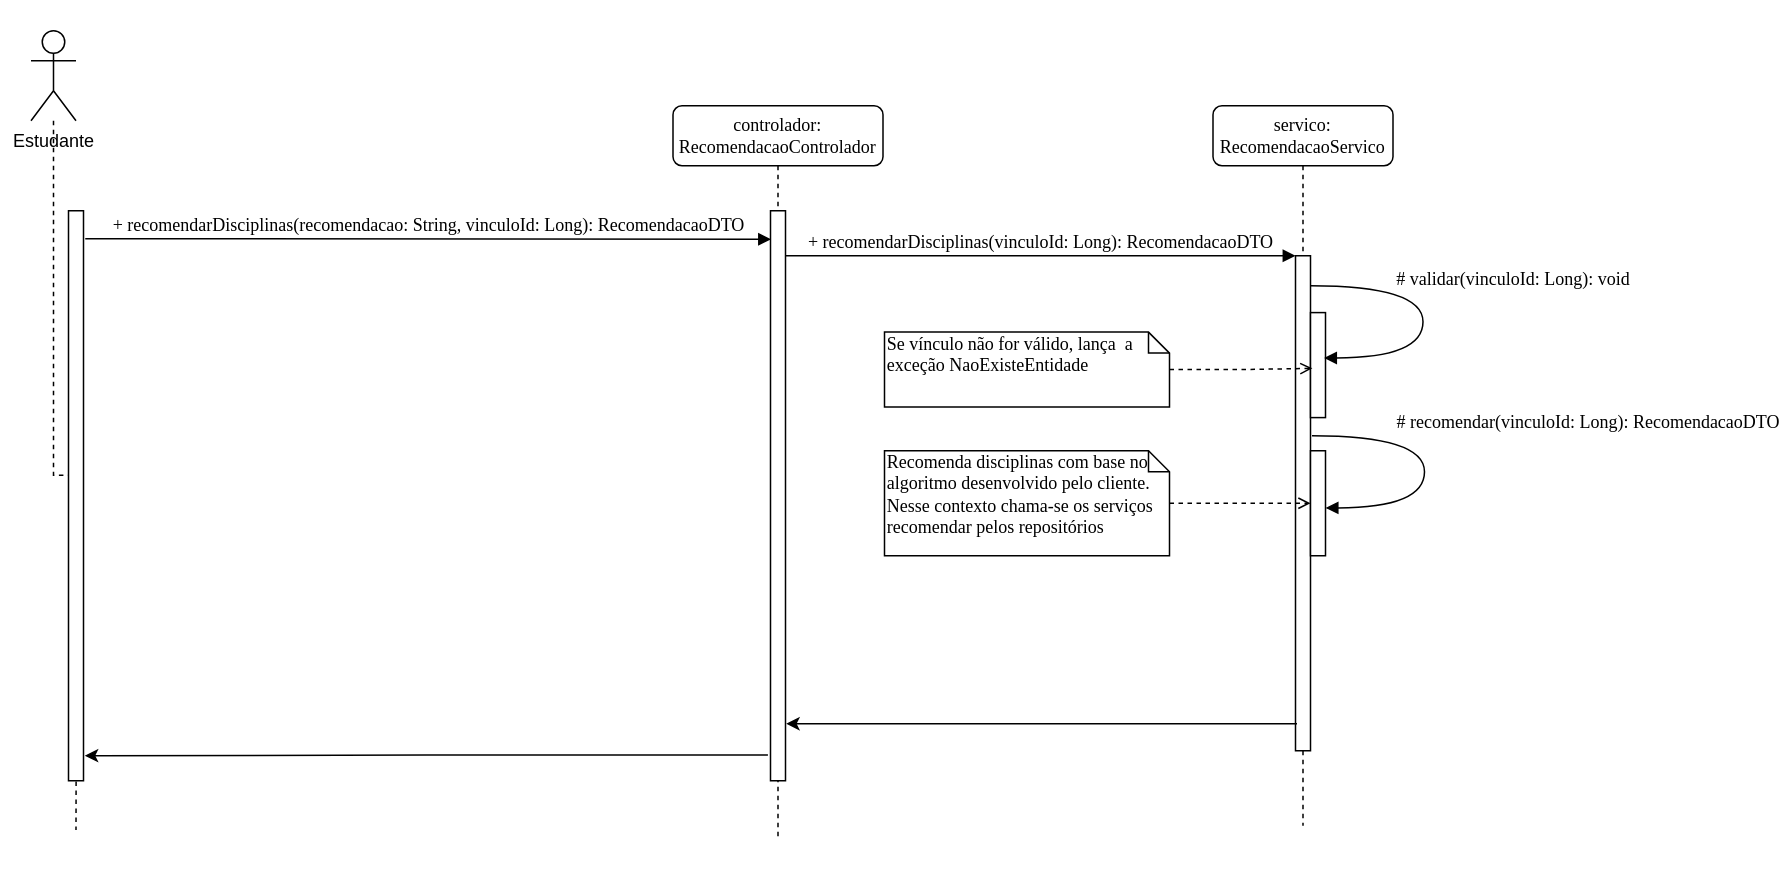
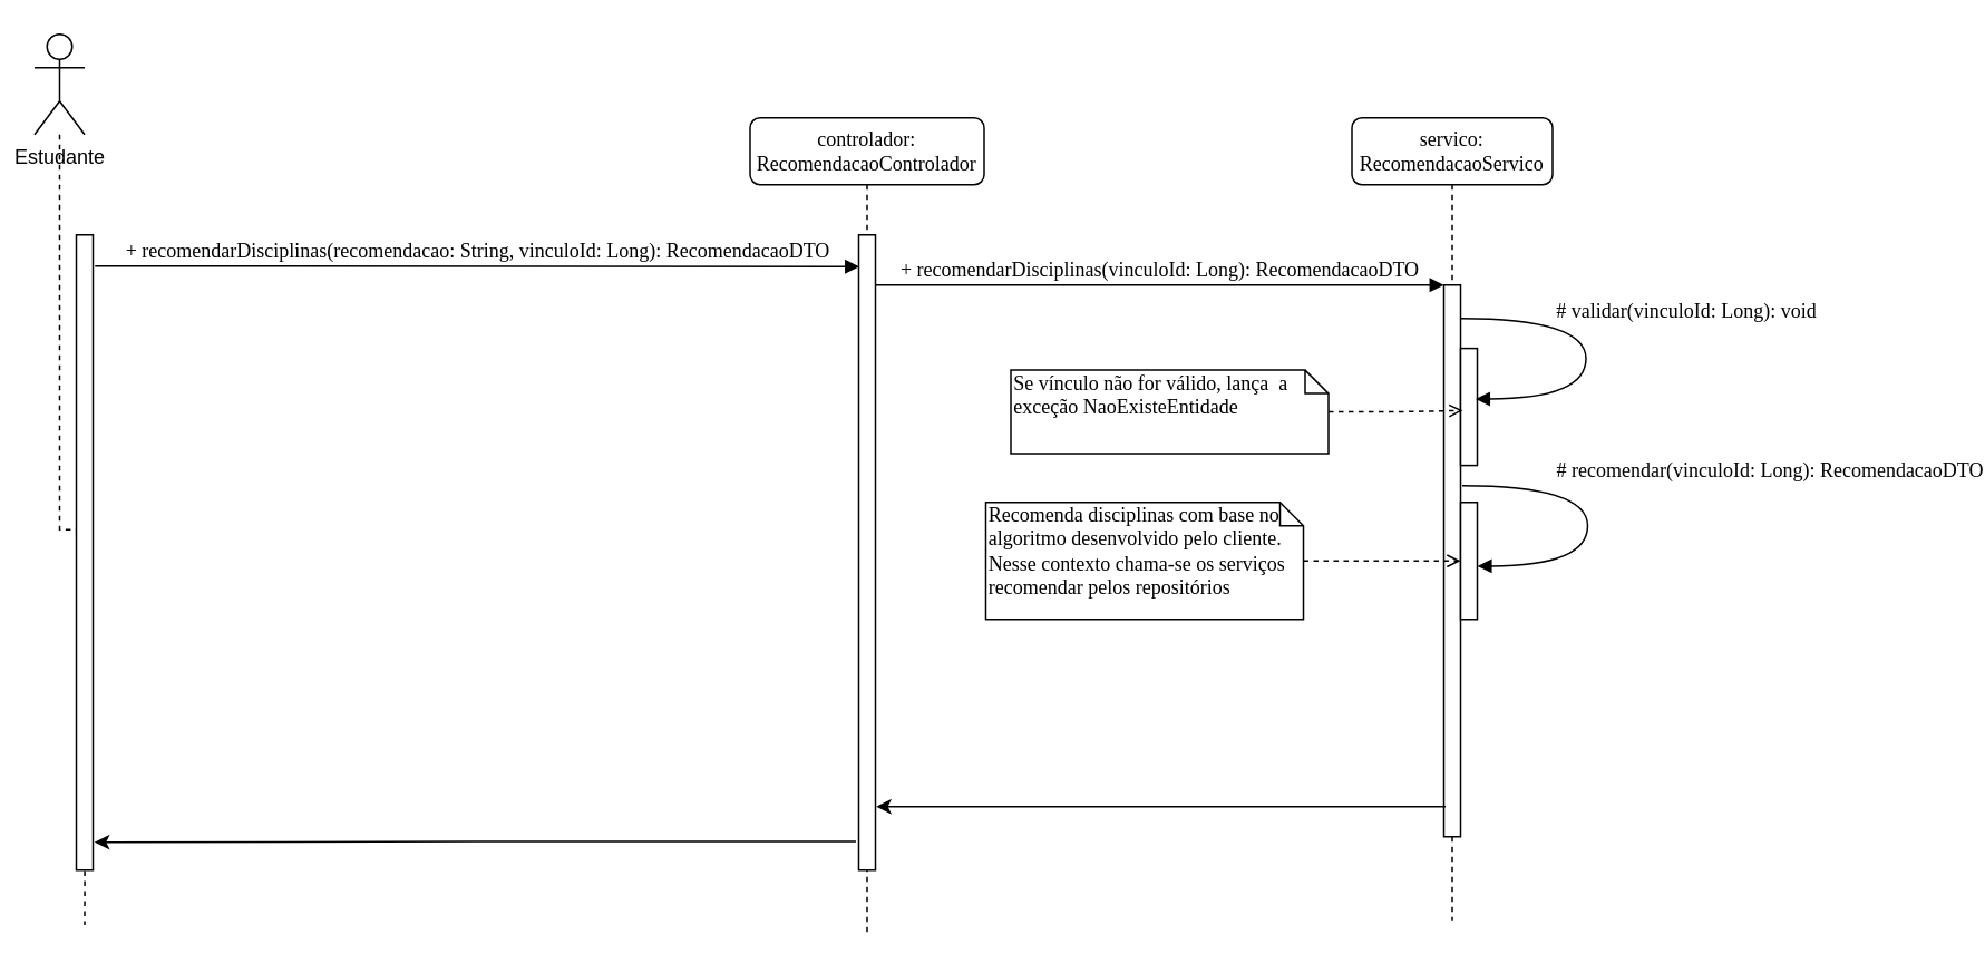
- <mxCell id="15" value="Se vínculo não for válido, lança&amp;nbsp; a exceção NaoExisteEntidade" style="shape=note;whiteSpace=wrap;html=1;size=14;verticalAlign=top;align=left;spacingTop=-6;rounded=0;shadow=0;comic=0;labelBackgroundColor=none;strokeWidth=1;fontFamily=Verdana;fontSize=12" vertex="1" parent="1"><mxGeometry x="589" y="220.9" width="190" height="50" as="geometry" /></mxCell>
+ <mxCell id="15" value="Se vínculo não for válido, lança&amp;nbsp; a exceção NaoExisteEntidade" style="shape=note;whiteSpace=wrap;html=1;size=14;verticalAlign=top;align=left;spacingTop=-6;rounded=0;shadow=0;comic=0;labelBackgroundColor=none;strokeWidth=1;fontFamily=Verdana;fontSize=12" vertex="1" parent="1"><mxGeometry x="604" y="220.9" width="190" height="50" as="geometry" /></mxCell>
